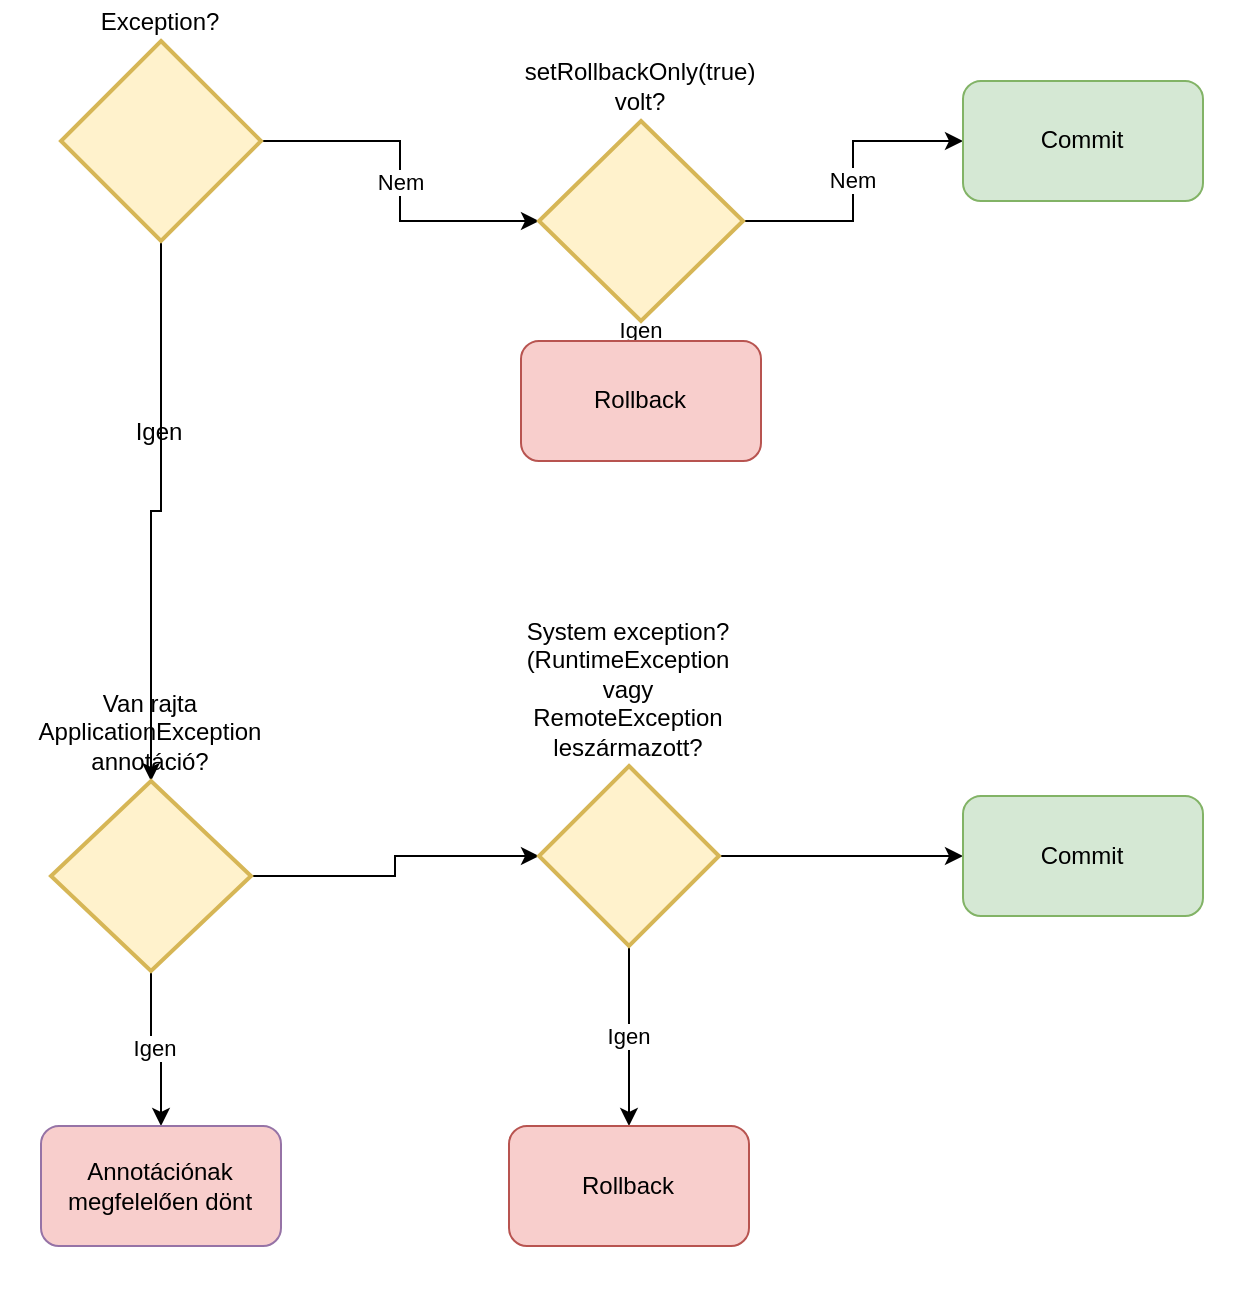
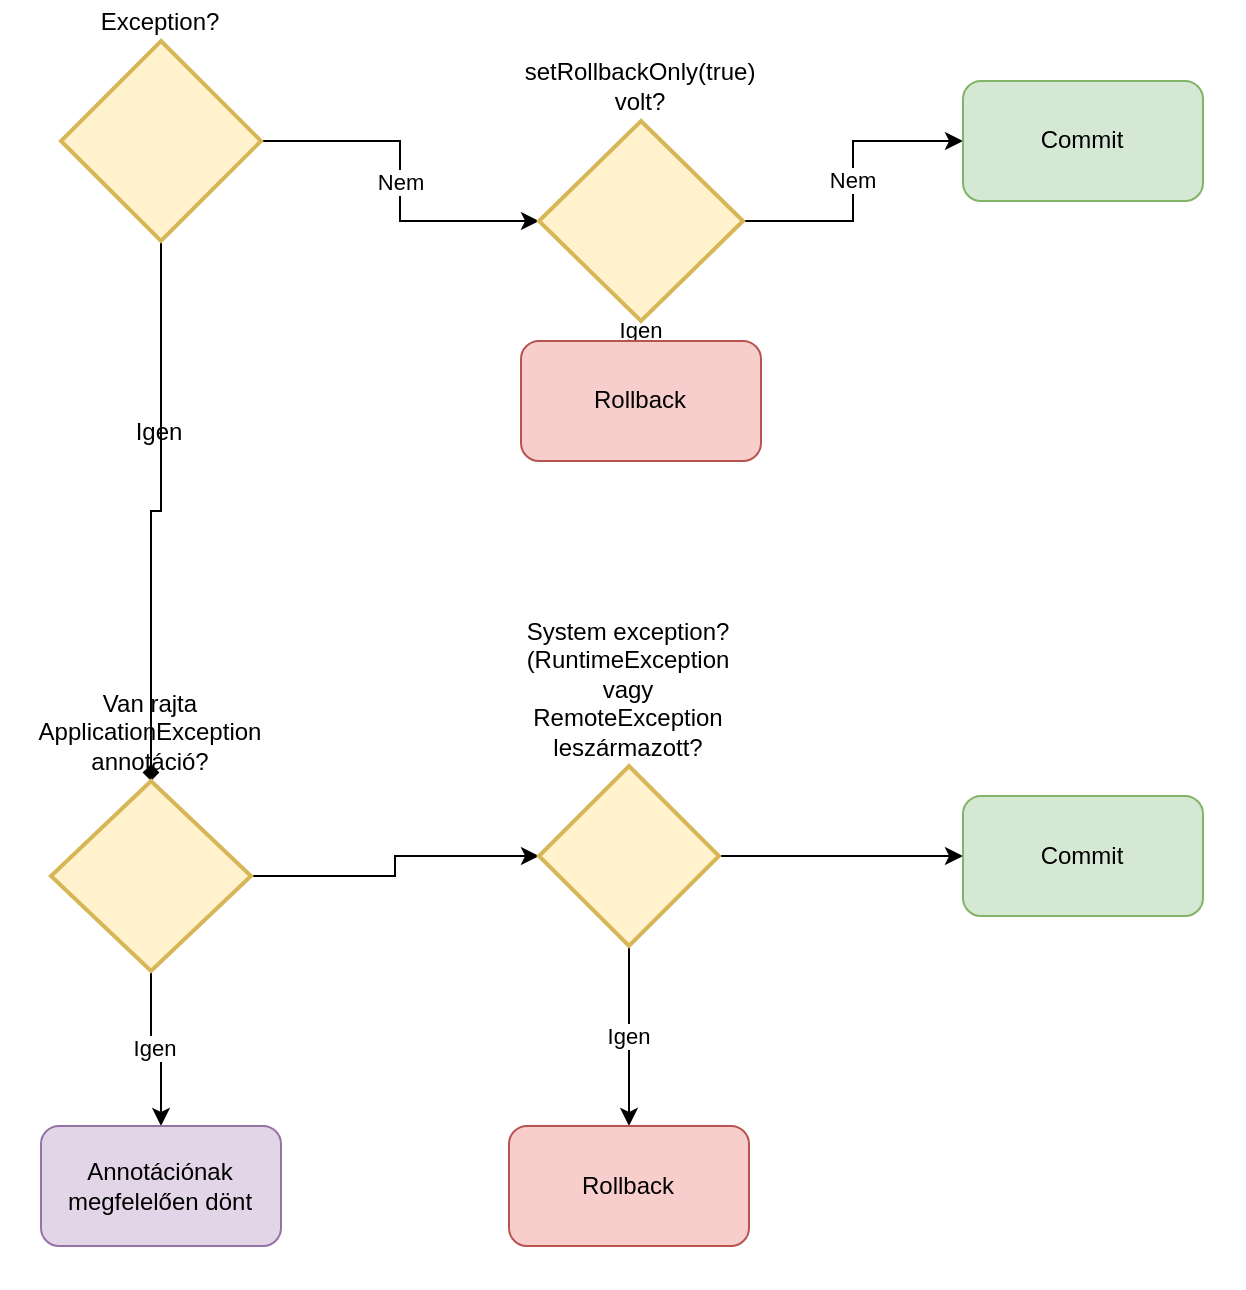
- <mxCell id="3" style="edgeStyle=orthogonalEdgeStyle;rounded=0;orthogonalLoop=1;jettySize=auto;html=1;exitX=0.5;exitY=1;exitDx=0;exitDy=0;exitPerimeter=0;entryX=0.5;entryY=0;entryDx=0;entryDy=0;entryPerimeter=0;" edge="1" parent="1" source="5" target="8"><mxGeometry relative="1" as="geometry" /></mxCell>
+ <mxCell id="3" style="edgeStyle=orthogonalEdgeStyle;rounded=0;orthogonalLoop=1;jettySize=auto;html=1;exitX=0.5;exitY=1;exitDx=0;exitDy=0;exitPerimeter=0;entryX=0.5;entryY=0;entryDx=0;entryDy=0;entryPerimeter=0;endArrow=diamond;" edge="1" parent="1" source="5" target="8"><mxGeometry relative="1" as="geometry" /></mxCell>
- <mxCell id="9" value="Annotációnak megfelelően dönt" style="rounded=1;whiteSpace=wrap;html=1;fillColor=#f8cecc;strokeColor=#9673a6;" vertex="1" parent="1"><mxGeometry x="20" y="562.5" width="120" height="60" as="geometry" /></mxCell>
+ <mxCell id="9" value="Annotációnak megfelelően dönt" style="rounded=1;whiteSpace=wrap;html=1;fillColor=#e1d5e7;strokeColor=#9673a6;" vertex="1" parent="1"><mxGeometry x="20" y="562.5" width="120" height="60" as="geometry" /></mxCell>
